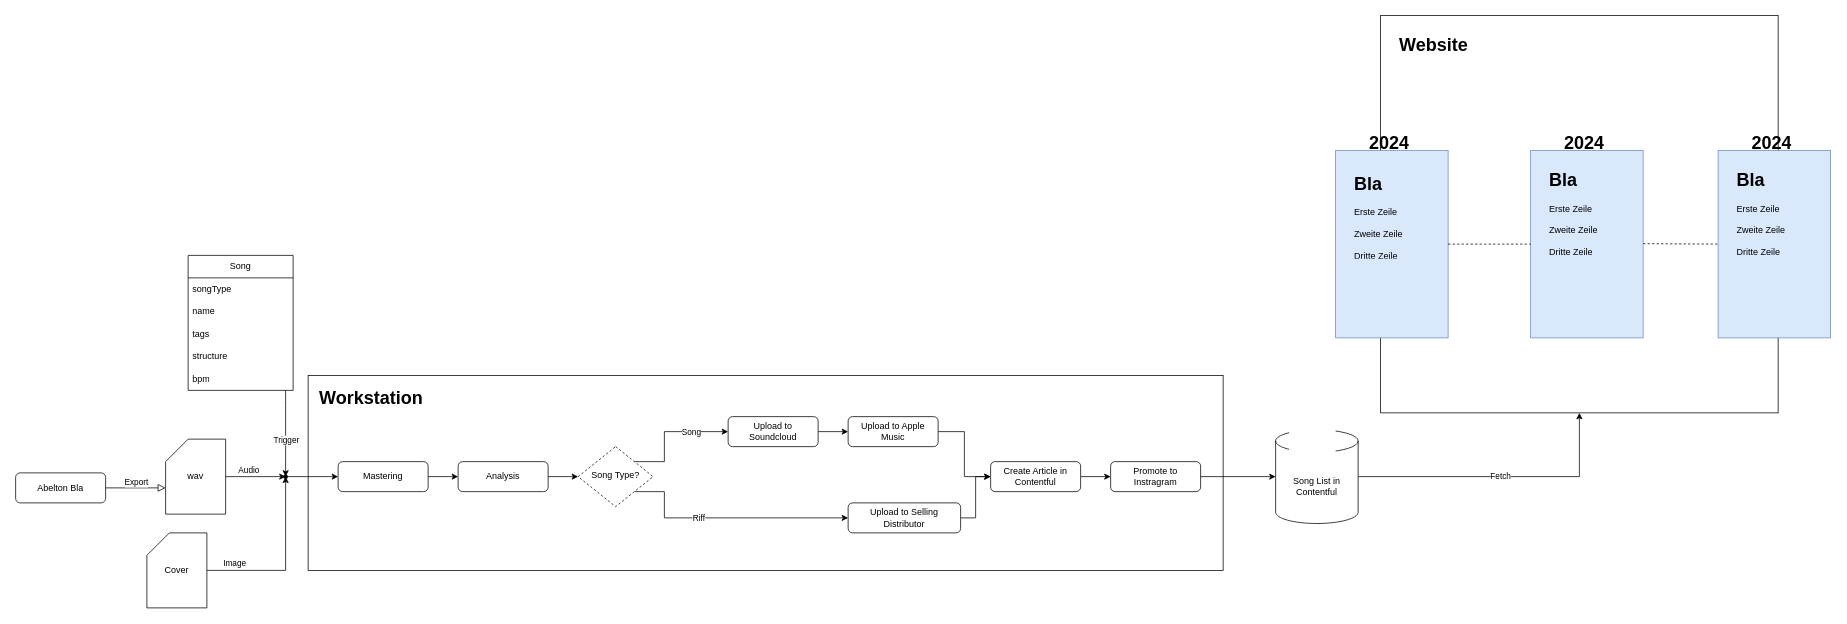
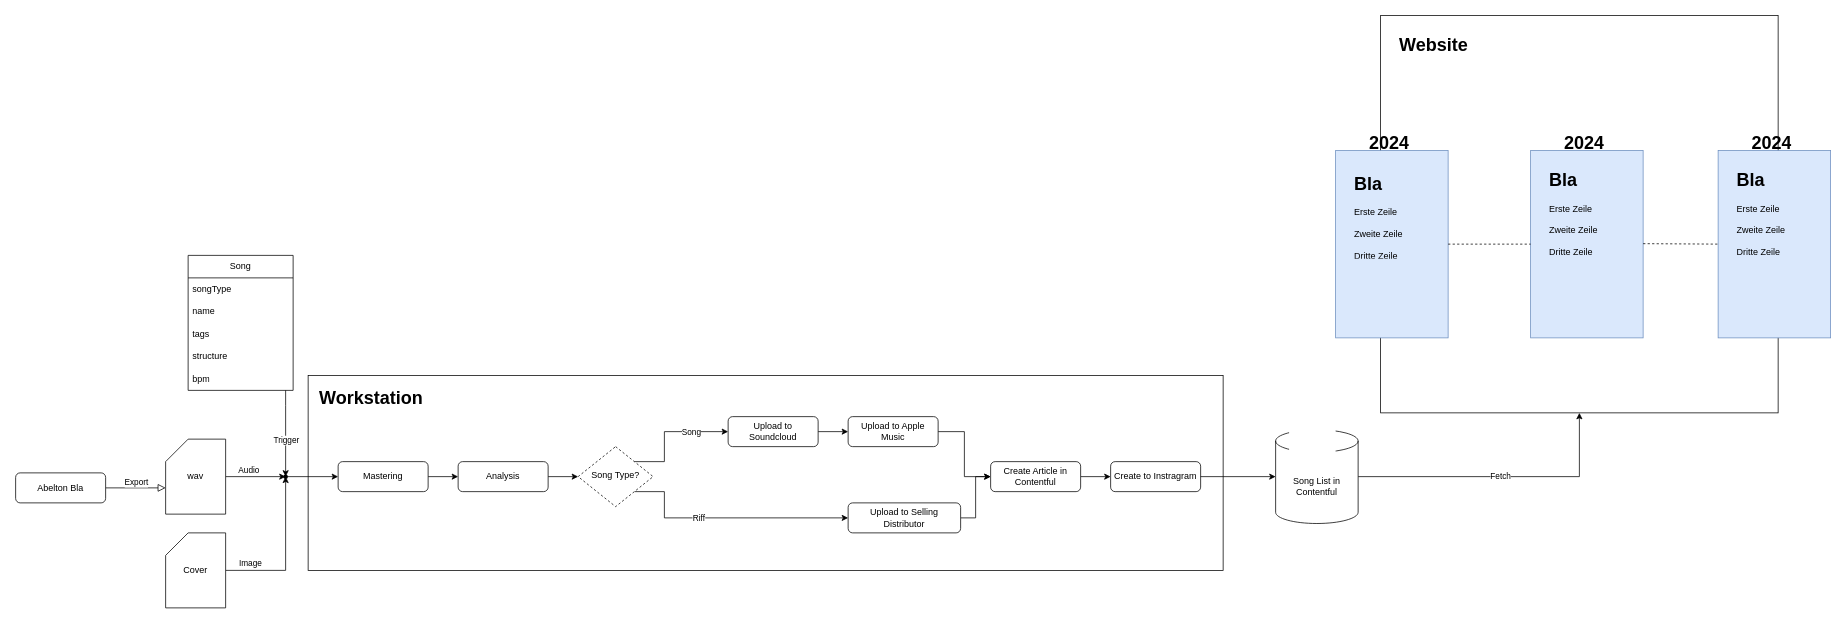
- <mxCell id="55" value="Promote to Instragram" style="rounded=1;whiteSpace=wrap;html=1;fontSize=12;glass=0;strokeWidth=1;shadow=0;" vertex="1" parent="1"><mxGeometry x="1480" y="615" width="120" height="40" as="geometry" /></mxCell>
+ <mxCell id="55" value="Create to Instragram" style="rounded=1;whiteSpace=wrap;html=1;fontSize=12;glass=0;strokeWidth=1;shadow=0;" vertex="1" parent="1"><mxGeometry x="1480" y="615" width="120" height="40" as="geometry" /></mxCell>
- <mxCell id="54" value="Cover" style="shape=card;whiteSpace=wrap;html=1;" vertex="1" parent="1"><mxGeometry x="195" y="710" width="80" height="100" as="geometry" /></mxCell>
+ <mxCell id="54" value="Cover" style="shape=card;whiteSpace=wrap;html=1;" vertex="1" parent="1"><mxGeometry x="220" y="710" width="80" height="100" as="geometry" /></mxCell>
